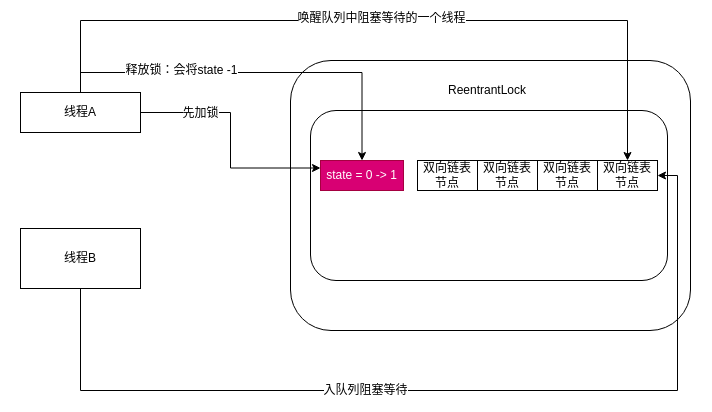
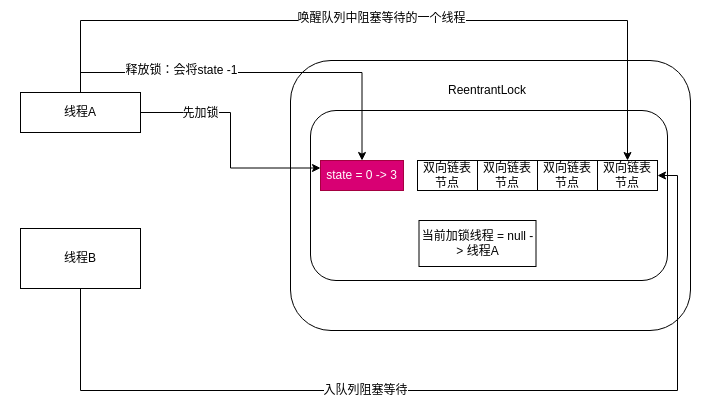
- <mxCell id="5" value="state = 0 -&amp;gt; 1" style="rounded=0;whiteSpace=wrap;html=1;fillColor=#d80073;strokeColor=#A50040;fontColor=#ffffff;" vertex="1" parent="1"><mxGeometry x="320" y="160" width="83" height="30" as="geometry" /></mxCell>
+ <mxCell id="5" value="state = 0 -&amp;gt; 3" style="rounded=0;whiteSpace=wrap;html=1;fillColor=#d80073;strokeColor=#A50040;fontColor=#ffffff;" vertex="1" parent="1"><mxGeometry x="320" y="160" width="83" height="30" as="geometry" /></mxCell>
+ <mxCell id="10" value="当前加锁线程 = null -&amp;gt; 线程A" style="rounded=0;whiteSpace=wrap;html=1;" vertex="1" parent="1"><mxGeometry x="418.5" y="220" width="117" height="46" as="geometry" /></mxCell>
